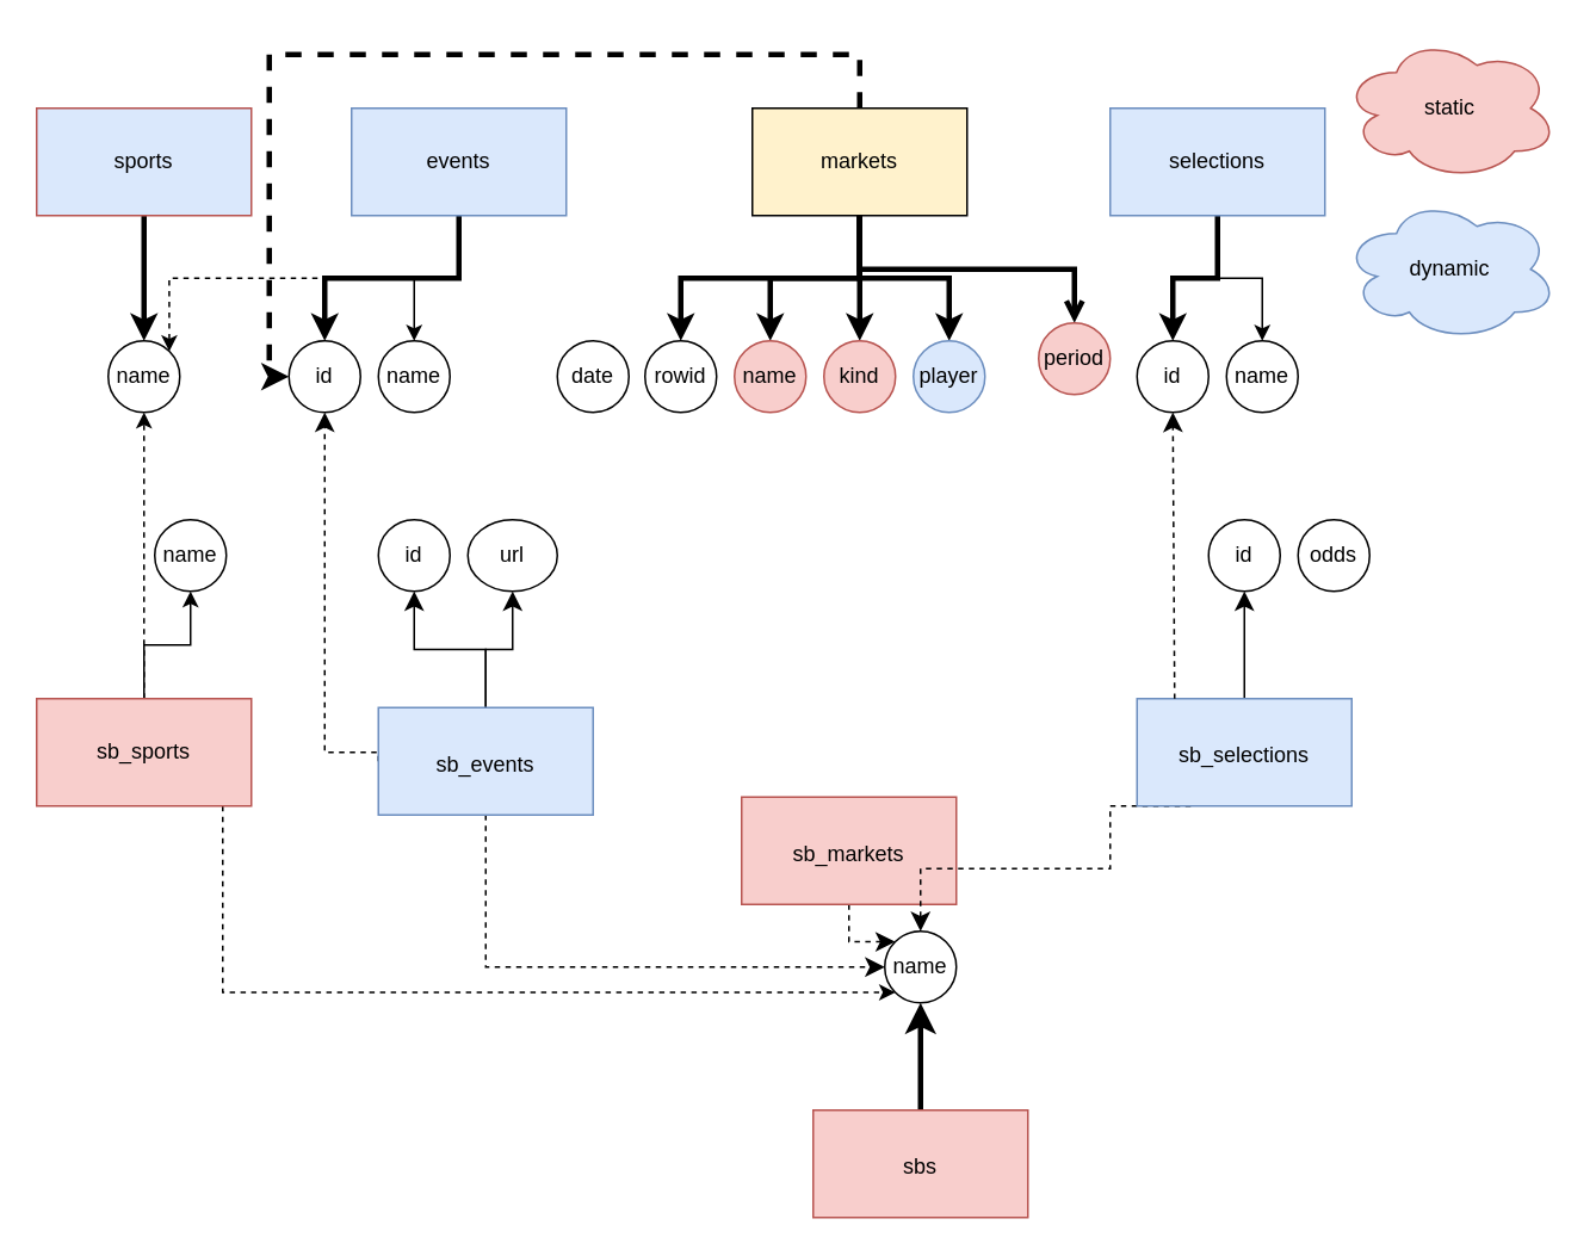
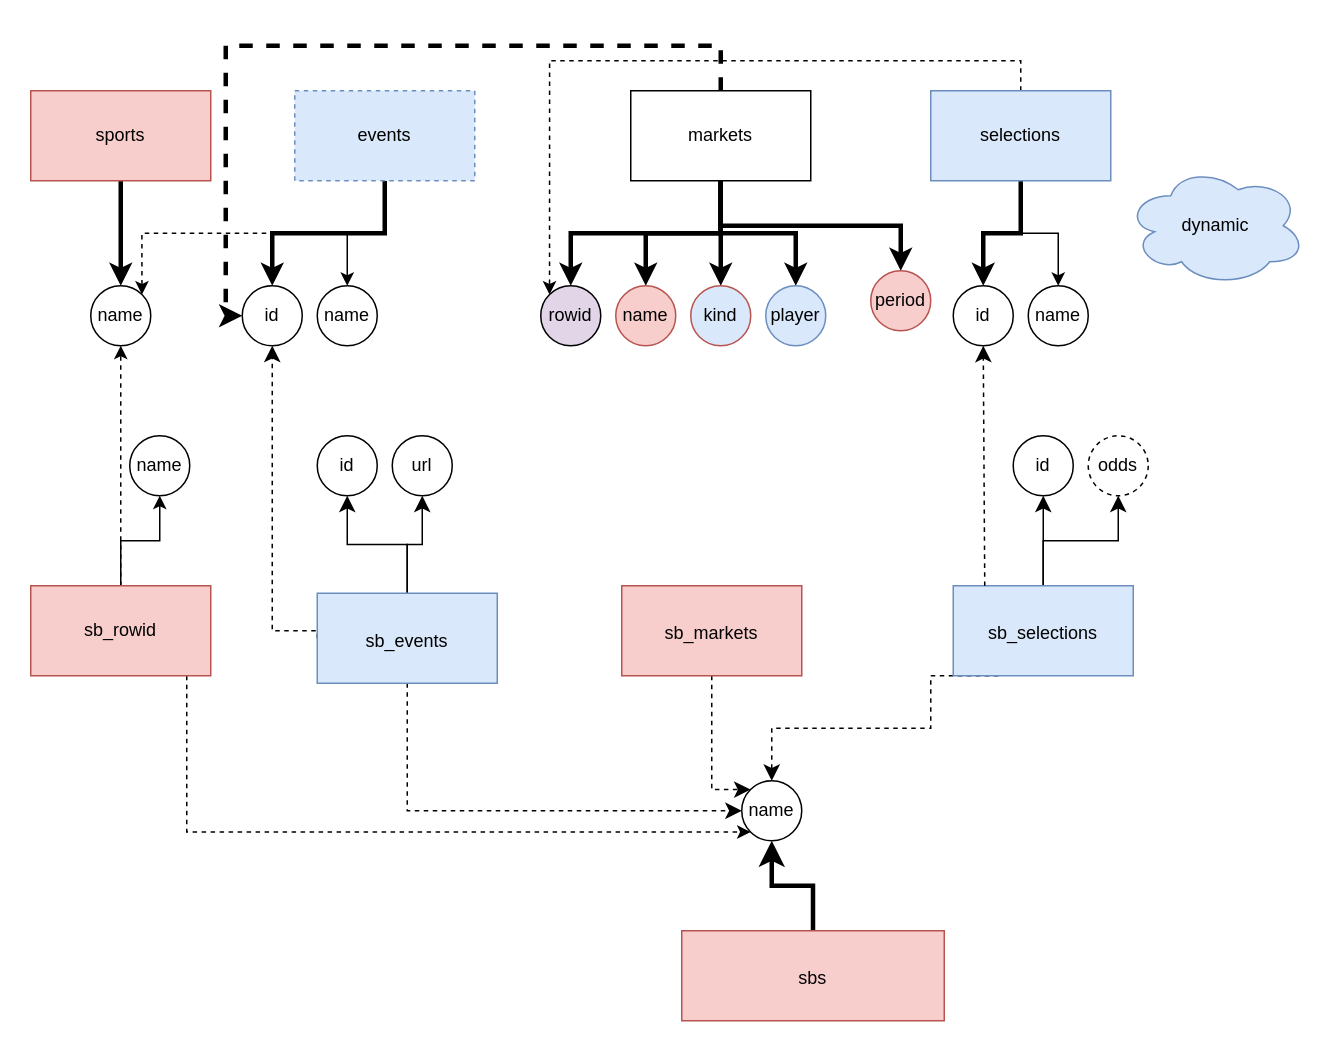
+ <mxCell id="18" style="edgeStyle=orthogonalEdgeStyle;rounded=0;orthogonalLoop=1;jettySize=auto;html=1;exitX=0.5;exitY=0;exitDx=0;exitDy=0;entryX=0;entryY=0;entryDx=0;entryDy=0;dashed=1;" edge="1" parent="1" source="19" target="51"><mxGeometry relative="1" as="geometry"><Array as="points"><mxPoint x="680" y="40" /><mxPoint x="366" y="40" /></Array></mxGeometry></mxCell>
- <mxCell id="41" value="static" style="ellipse;shape=cloud;whiteSpace=wrap;html=1;fillColor=#f8cecc;strokeColor=#b85450;" parent="1" vertex="1"><mxGeometry x="750" y="20" width="120" height="80" as="geometry" /></mxCell>
- <mxCell id="44" value="sports" style="rounded=0;whiteSpace=wrap;html=1;fillColor=#dae8fc;strokeColor=#b85450;" parent="1" vertex="1"><mxGeometry y="60" width="120" height="60" as="geometry" x="20" /></mxCell>
+ <mxCell id="44" value="sports" style="rounded=0;whiteSpace=wrap;html=1;fillColor=#f8cecc;strokeColor=#b85450;" parent="1" vertex="1"><mxGeometry y="60" width="120" height="60" as="geometry" x="20" /></mxCell>
- <mxCell id="5" value="&lt;div&gt;events&lt;/div&gt;" style="rounded=0;whiteSpace=wrap;html=1;fillColor=#dae8fc;strokeColor=#6c8ebf;" parent="1" vertex="1"><mxGeometry x="196" y="60" width="120" height="60" as="geometry" /></mxCell>
+ <mxCell id="5" value="&lt;div&gt;events&lt;/div&gt;" style="rounded=0;whiteSpace=wrap;html=1;fillColor=#dae8fc;strokeColor=#6c8ebf;dashed=1;" parent="1" vertex="1"><mxGeometry x="196" y="60" width="120" height="60" as="geometry" /></mxCell>
- <mxCell id="15" value="&lt;div&gt;markets&lt;/div&gt;" style="rounded=0;whiteSpace=wrap;html=1;fillColor=#fff2cc;" parent="1" vertex="1"><mxGeometry x="420" y="60" width="120" height="60" as="geometry" /></mxCell>
+ <mxCell id="15" value="&lt;div&gt;markets&lt;/div&gt;" style="rounded=0;whiteSpace=wrap;html=1;" parent="1" vertex="1"><mxGeometry x="420" y="60" width="120" height="60" as="geometry" /></mxCell>
- <mxCell id="14" style="edgeStyle=orthogonalEdgeStyle;rounded=0;orthogonalLoop=1;jettySize=auto;html=1;exitX=0.5;exitY=1;exitDx=0;exitDy=0;entryX=0.5;entryY=0;entryDx=0;entryDy=0;strokeWidth=3;endArrow=open;" edge="1" parent="1" source="15" target="55"><mxGeometry relative="1" as="geometry" /></mxCell>
+ <mxCell id="14" style="edgeStyle=orthogonalEdgeStyle;rounded=0;orthogonalLoop=1;jettySize=auto;html=1;exitX=0.5;exitY=1;exitDx=0;exitDy=0;entryX=0.5;entryY=0;entryDx=0;entryDy=0;strokeWidth=3;" edge="1" parent="1" source="15" target="55"><mxGeometry relative="1" as="geometry" /></mxCell>
- <mxCell id="8" value="&lt;div&gt;date&lt;/div&gt;" style="ellipse;whiteSpace=wrap;html=1;aspect=fixed;rounded=0;" parent="1" vertex="1"><mxGeometry x="311" y="190" width="40" height="40" as="geometry" /></mxCell>
- <mxCell id="51" value="rowid" style="ellipse;whiteSpace=wrap;html=1;aspect=fixed;rounded=0;" vertex="1" parent="1"><mxGeometry x="360" y="190" width="40" height="40" as="geometry" /></mxCell>
+ <mxCell id="51" value="rowid" style="ellipse;whiteSpace=wrap;html=1;aspect=fixed;rounded=0;fillColor=#e1d5e7;" vertex="1" parent="1"><mxGeometry x="360" y="190" width="40" height="40" as="geometry" /></mxCell>
- <mxCell id="53" value="kind" style="ellipse;whiteSpace=wrap;html=1;aspect=fixed;rounded=0;fillColor=#f8cecc;strokeColor=#b85450;" vertex="1" parent="1"><mxGeometry x="460" y="190" width="40" height="40" as="geometry" /></mxCell>
+ <mxCell id="53" value="kind" style="ellipse;whiteSpace=wrap;html=1;aspect=fixed;rounded=0;fillColor=#dae8fc;strokeColor=#b85450;" vertex="1" parent="1"><mxGeometry x="460" y="190" width="40" height="40" as="geometry" /></mxCell>
- <mxCell id="29" value="&lt;div&gt;url&lt;/div&gt;" style="ellipse;whiteSpace=wrap;html=1;aspect=fixed;rounded=0;" parent="1" vertex="1"><mxGeometry x="261" y="290" width="50" height="40" as="geometry" /></mxCell>
+ <mxCell id="29" value="&lt;div&gt;url&lt;/div&gt;" style="ellipse;whiteSpace=wrap;html=1;aspect=fixed;rounded=0;" parent="1" vertex="1"><mxGeometry x="261" y="290" width="40" height="40" as="geometry" /></mxCell>
- <mxCell id="40" value="odds" style="ellipse;whiteSpace=wrap;html=1;aspect=fixed;rounded=0;" parent="1" vertex="1"><mxGeometry x="725" y="290" width="40" height="40" as="geometry" /></mxCell>
+ <mxCell id="40" value="odds" style="ellipse;whiteSpace=wrap;html=1;aspect=fixed;rounded=0;dashed=1;" parent="1" vertex="1"><mxGeometry x="725" y="290" width="40" height="40" as="geometry" /></mxCell>
+ <mxCell id="22" style="edgeStyle=orthogonalEdgeStyle;rounded=0;orthogonalLoop=1;jettySize=auto;html=1;entryX=0.5;entryY=1;entryDx=0;entryDy=0;fontSize=12;startSize=8;endSize=8;exitX=0.5;exitY=0;exitDx=0;exitDy=0;" parent="1" source="37" target="40" edge="1"><mxGeometry relative="1" as="geometry"><mxPoint x="745" y="390" as="sourcePoint" /></mxGeometry></mxCell>
- <mxCell id="49" value="sb_sports" style="rounded=0;whiteSpace=wrap;html=1;fillColor=#f8cecc;strokeColor=#b85450;" parent="1" vertex="1"><mxGeometry y="390" width="120" height="60" as="geometry" x="20" /></mxCell>
+ <mxCell id="49" value="sb_rowid" style="rounded=0;whiteSpace=wrap;html=1;fillColor=#f8cecc;strokeColor=#b85450;" parent="1" vertex="1"><mxGeometry y="390" width="120" height="60" as="geometry" x="20" /></mxCell>
- <mxCell id="34" value="&lt;font style=&quot;font-size: 12px;&quot;&gt;sb_markets&lt;/font&gt;" style="rounded=0;whiteSpace=wrap;html=1;fontSize=16;fillColor=#f8cecc;strokeColor=#b85450;" parent="1" vertex="1"><mxGeometry x="414" y="445" width="120" height="60" as="geometry" /></mxCell>
+ <mxCell id="34" value="&lt;font style=&quot;font-size: 12px;&quot;&gt;sb_markets&lt;/font&gt;" style="rounded=0;whiteSpace=wrap;html=1;fontSize=16;fillColor=#f8cecc;strokeColor=#b85450;" parent="1" vertex="1"><mxGeometry x="414" y="390" width="120" height="60" as="geometry" /></mxCell>
- <mxCell id="31" value="&lt;font style=&quot;font-size: 12px;&quot;&gt;sbs&lt;/font&gt;" style="rounded=0;whiteSpace=wrap;html=1;fontSize=16;fillColor=#f8cecc;strokeColor=#b85450;" parent="1" vertex="1"><mxGeometry x="454" y="620" width="120" height="60" as="geometry" /></mxCell>
+ <mxCell id="31" value="&lt;font style=&quot;font-size: 12px;&quot;&gt;sbs&lt;/font&gt;" style="rounded=0;whiteSpace=wrap;html=1;fontSize=16;fillColor=#f8cecc;strokeColor=#b85450;" parent="1" vertex="1"><mxGeometry x="454" y="620" width="175" height="60" as="geometry" /></mxCell>
